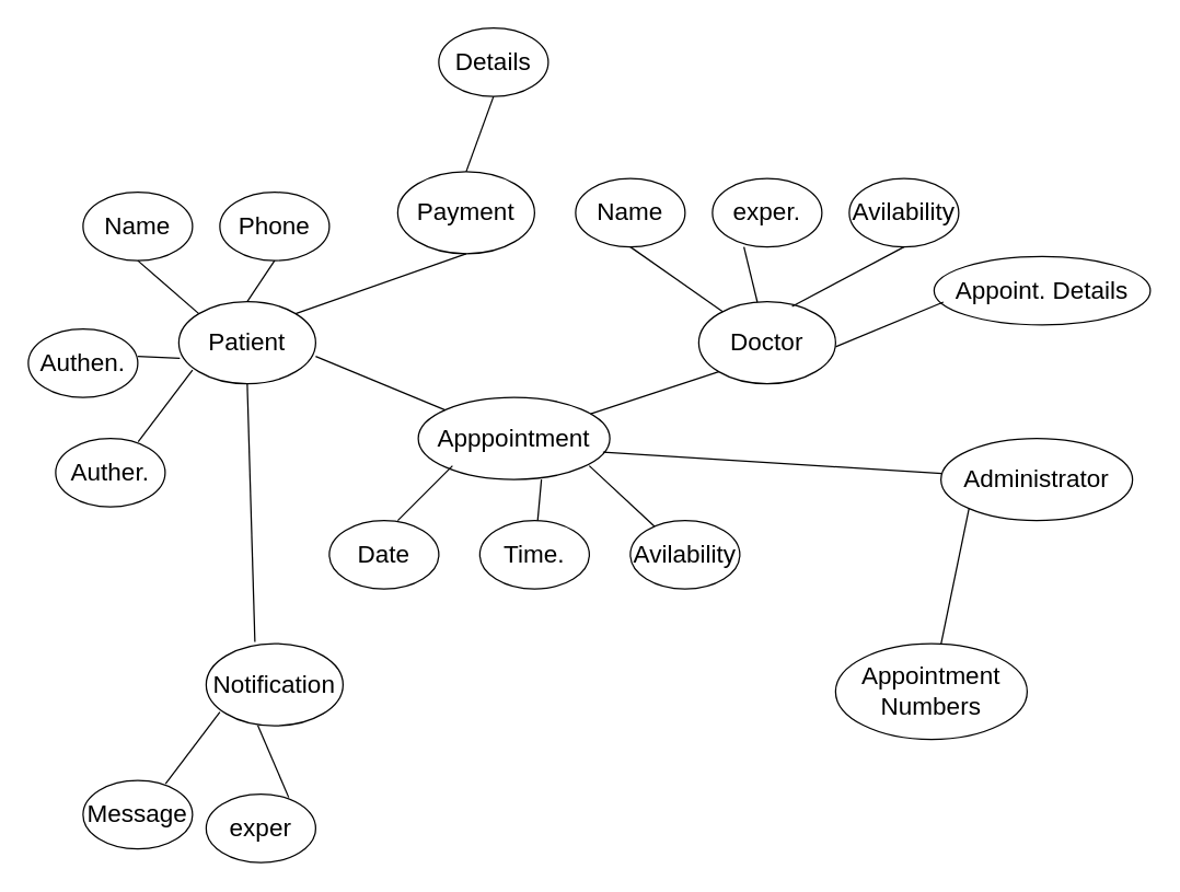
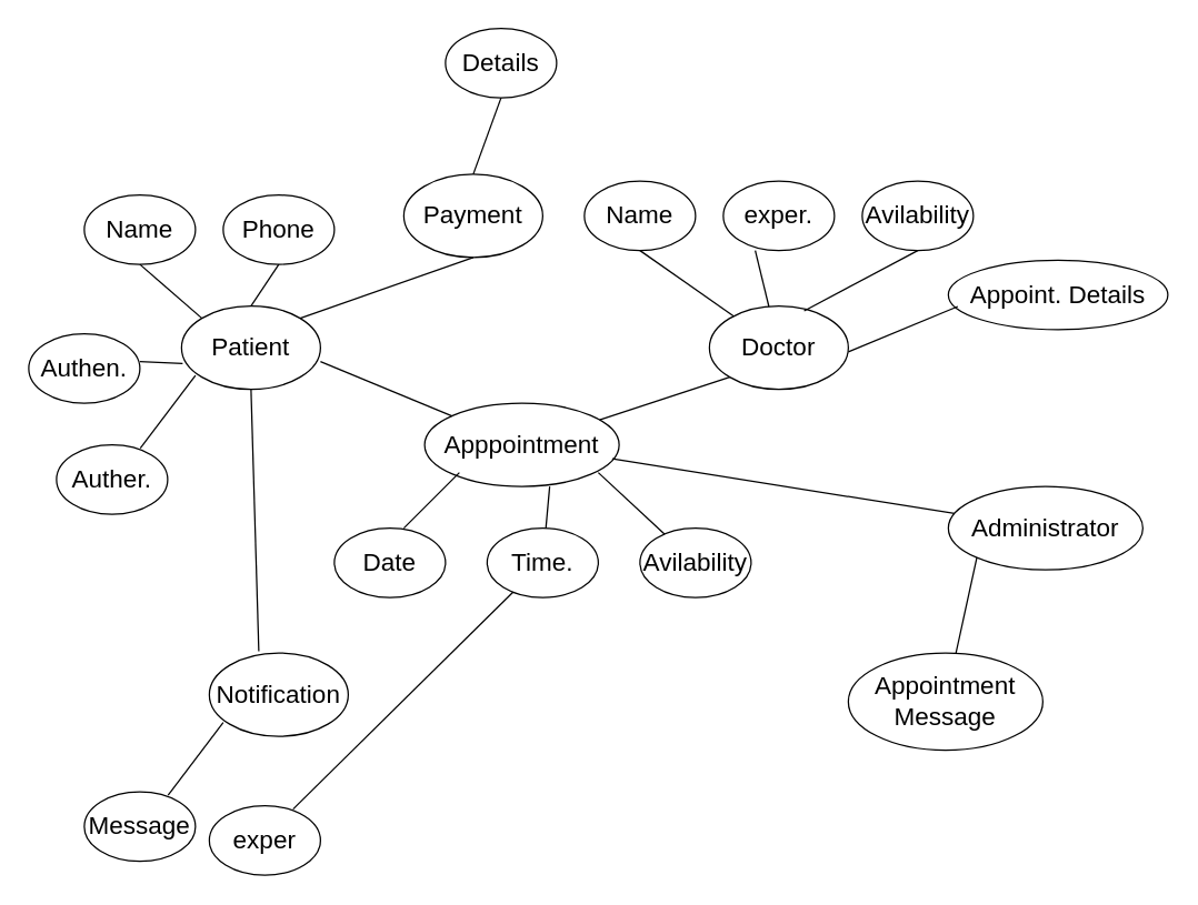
- <mxCell id="39" value="&lt;font style=&quot;font-size: 18px;&quot;&gt;Administrator&lt;br&gt;&lt;/font&gt;" style="ellipse;whiteSpace=wrap;html=1;" parent="1" vertex="1"><mxGeometry x="687" y="320" width="140" height="60" as="geometry" /></mxCell>
+ <mxCell id="39" value="&lt;font style=&quot;font-size: 18px;&quot;&gt;Administrator&lt;br&gt;&lt;/font&gt;" style="ellipse;whiteSpace=wrap;html=1;" parent="1" vertex="1"><mxGeometry x="682" y="350" width="140" height="60" as="geometry" /></mxCell>
- <mxCell id="41" value="&lt;font style=&quot;font-size: 18px;&quot;&gt;Appointment Numbers&lt;br&gt;&lt;/font&gt;" style="ellipse;whiteSpace=wrap;html=1;" parent="1" vertex="1"><mxGeometry x="610" y="470" width="140" height="70" as="geometry" /></mxCell>
+ <mxCell id="41" value="&lt;font style=&quot;font-size: 18px;&quot;&gt;Appointment Message&lt;br&gt;&lt;/font&gt;" style="ellipse;whiteSpace=wrap;html=1;" parent="1" vertex="1"><mxGeometry x="610" y="470" width="140" height="70" as="geometry" /></mxCell>
- <mxCell id="31" value="" style="endArrow=none;html=1;rounded=0;exitX=0.754;exitY=0.048;exitDx=0;exitDy=0;exitPerimeter=0;entryX=0.377;entryY=0.996;entryDx=0;entryDy=0;entryPerimeter=0;" parent="1" source="30" target="27" edge="1"><mxGeometry width="50" height="50" relative="1" as="geometry"><mxPoint x="230" y="560" as="sourcePoint" /><mxPoint x="250" y="530" as="targetPoint" /></mxGeometry></mxCell>
+ <mxCell id="31" value="" style="endArrow=none;html=1;rounded=0;exitX=0.754;exitY=0.048;exitDx=0;exitDy=0;exitPerimeter=0;" parent="1" source="30" target="11" edge="1"><mxGeometry width="50" height="50" relative="1" as="geometry"><mxPoint x="230" y="560" as="sourcePoint" /><mxPoint x="250" y="530" as="targetPoint" /></mxGeometry></mxCell>
